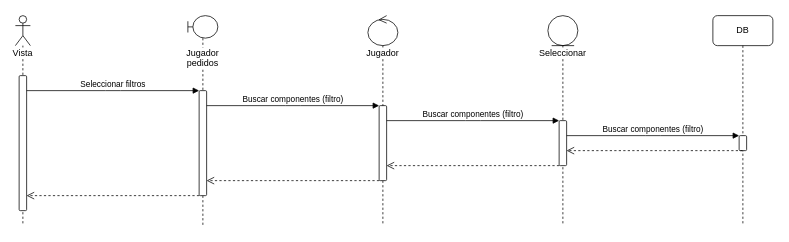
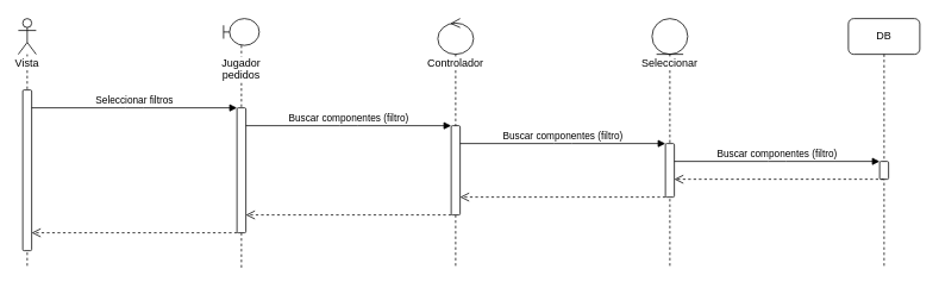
- <mxCell id="8" value="Jugador" style="shape=umlLifeline;participant=umlControl;perimeter=lifelinePerimeter;whiteSpace=wrap;html=1;container=1;collapsible=0;recursiveResize=0;verticalAlign=top;spacingTop=36;outlineConnect=0;labelBackgroundColor=#FFFFFF;rounded=1;" vertex="1" parent="1"><mxGeometry x="490" y="20" width="40" height="280" as="geometry" /></mxCell>
+ <mxCell id="8" value="Controlador" style="shape=umlLifeline;participant=umlControl;perimeter=lifelinePerimeter;whiteSpace=wrap;html=1;container=1;collapsible=0;recursiveResize=0;verticalAlign=top;spacingTop=36;outlineConnect=0;labelBackgroundColor=#FFFFFF;rounded=1;" vertex="1" parent="1"><mxGeometry x="490" y="20" width="40" height="280" as="geometry" /></mxCell>
